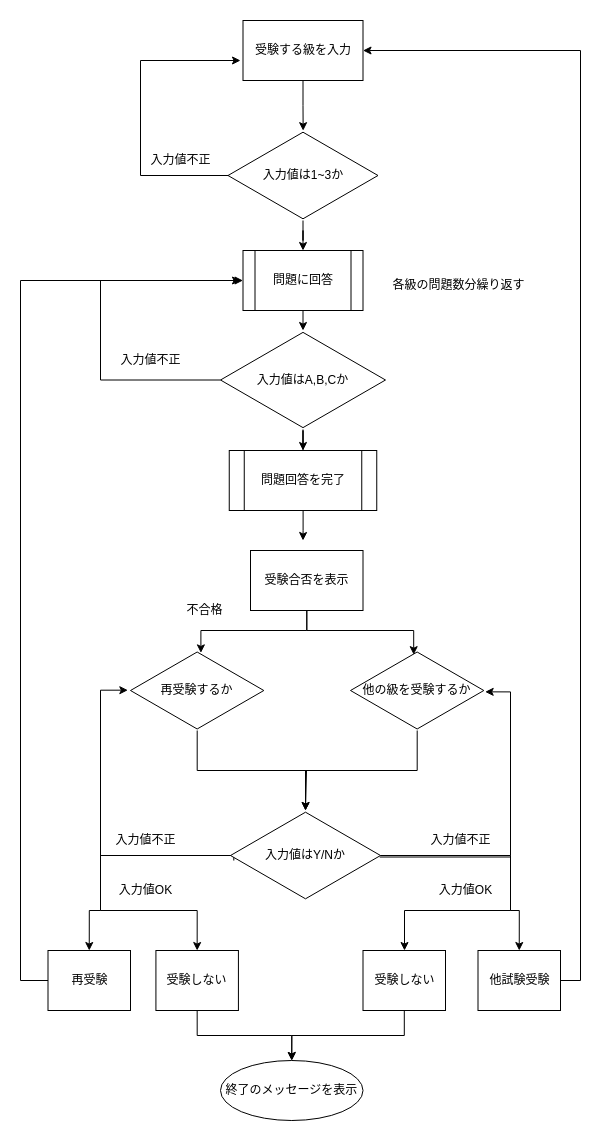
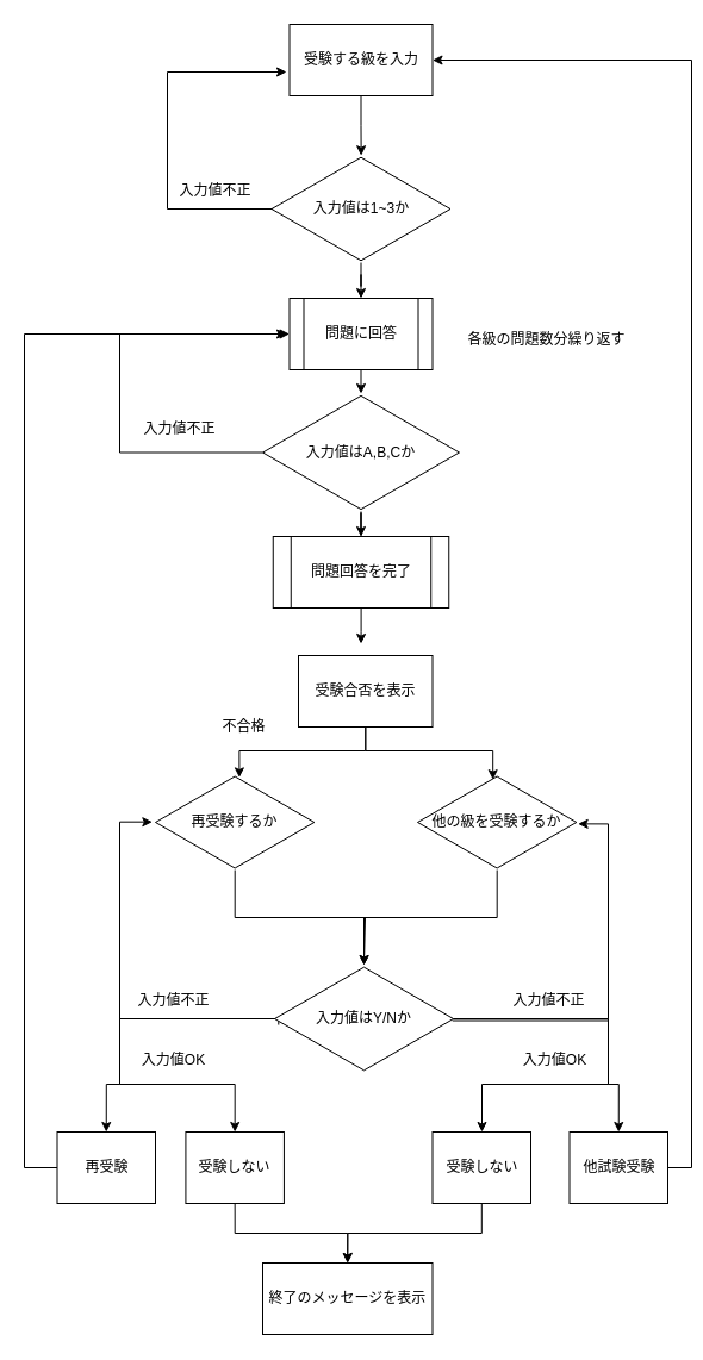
- <mxCell id="22" value="終了のメッセージを表示" style="ellipse;whiteSpace=wrap;html=1;" parent="1" vertex="1"><mxGeometry x="220" y="1060" width="142.5" height="60" as="geometry" /></mxCell>
+ <mxCell id="22" value="終了のメッセージを表示" style="rounded=0;whiteSpace=wrap;html=1;" parent="1" vertex="1"><mxGeometry x="220" y="1060" width="142.5" height="60" as="geometry" /></mxCell>
